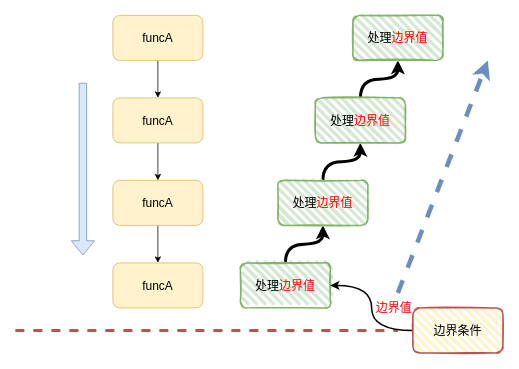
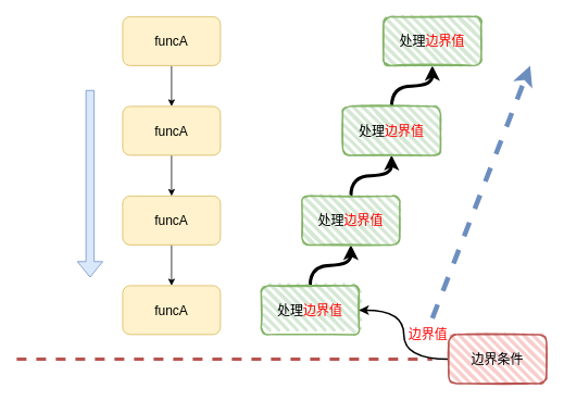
- <mxCell id="14" value="&lt;font style=&quot;font-size: 16px&quot;&gt;边界条件&lt;/font&gt;" style="rounded=1;whiteSpace=wrap;html=1;strokeWidth=2;fillWeight=4;hachureGap=8;hachureAngle=45;fillColor=#fff2cc;sketch=1;strokeColor=#b85450;" parent="1" vertex="1"><mxGeometry x="550" y="410" width="120" height="60" as="geometry" /></mxCell>
+ <mxCell id="14" value="&lt;font style=&quot;font-size: 16px&quot;&gt;边界条件&lt;/font&gt;" style="rounded=1;whiteSpace=wrap;html=1;strokeWidth=2;fillWeight=4;hachureGap=8;hachureAngle=45;fillColor=#f8cecc;sketch=1;strokeColor=#b85450;" parent="1" vertex="1"><mxGeometry x="550" y="410" width="120" height="60" as="geometry" /></mxCell>
